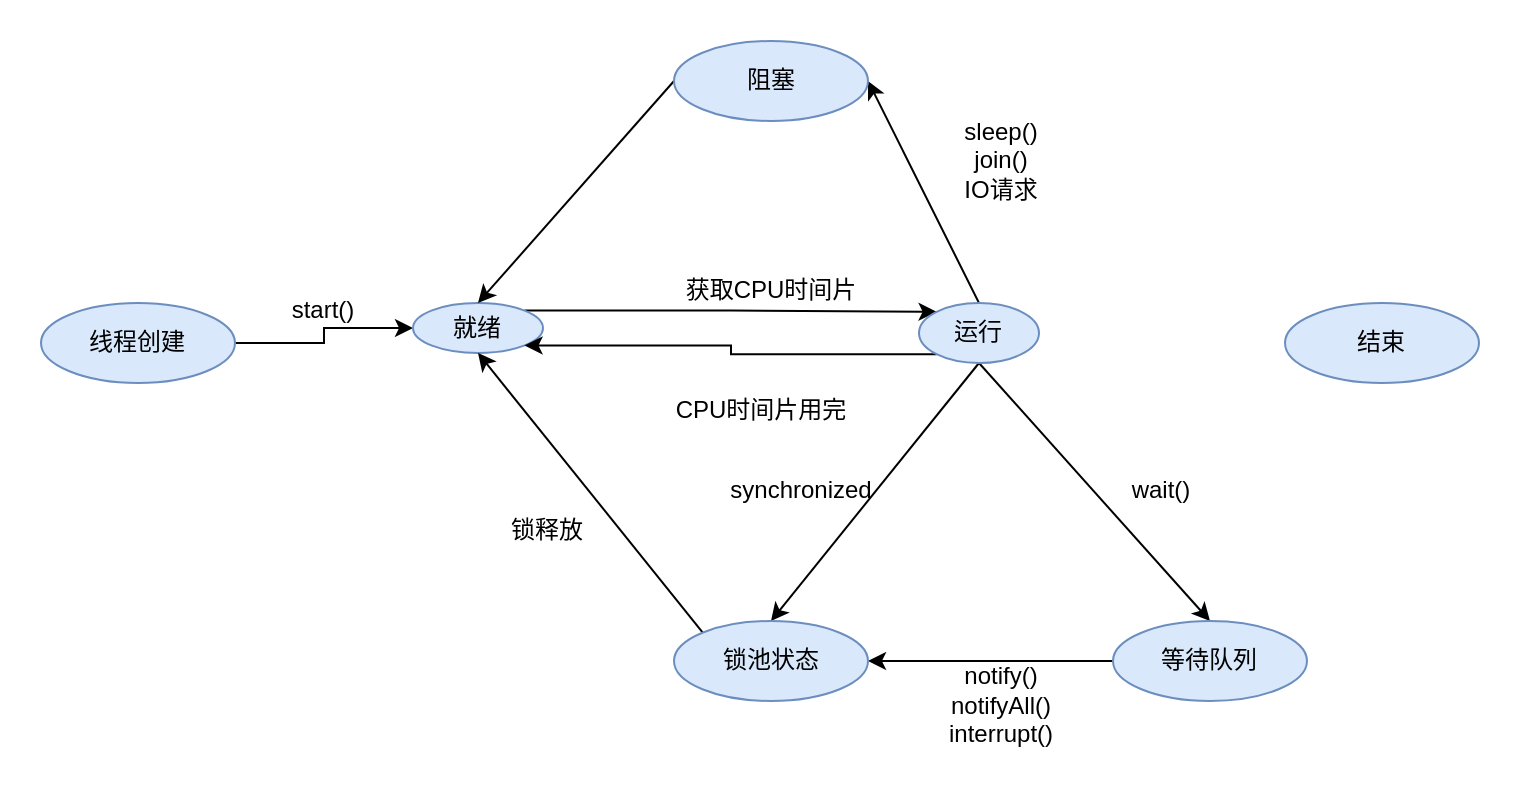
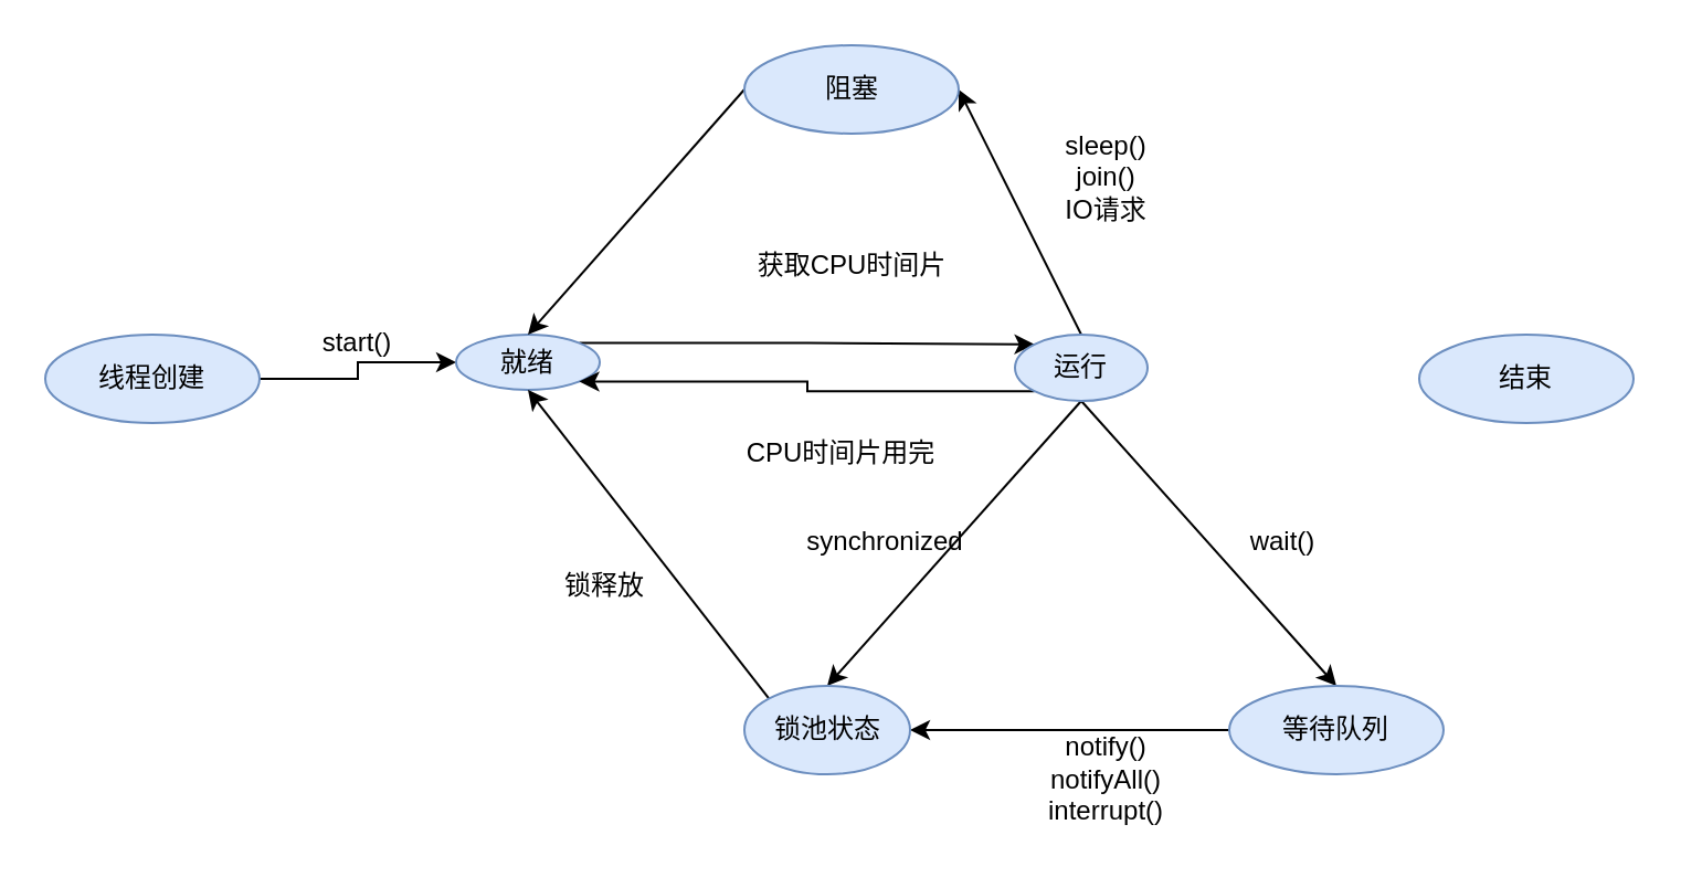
- <mxCell id="15" value="&lt;div&gt;获取CPU时间片&lt;/div&gt;" style="text;html=1;align=center;verticalAlign=middle;resizable=0;points=[];autosize=1;strokeColor=none;fillColor=none;" vertex="1" parent="1"><mxGeometry x="330" y="130" width="110" height="30" as="geometry" /></mxCell>
+ <mxCell id="15" value="&lt;div&gt;获取CPU时间片&lt;/div&gt;" style="text;html=1;align=center;verticalAlign=middle;resizable=0;points=[];autosize=1;strokeColor=none;fillColor=none;" vertex="1" parent="1"><mxGeometry x="330" y="105" width="110" height="30" as="geometry" /></mxCell>
- <mxCell id="21" value="锁池状态" style="ellipse;whiteSpace=wrap;html=1;fillColor=#dae8fc;strokeColor=#6c8ebf;" vertex="1" parent="1"><mxGeometry x="336.5" y="310" width="97" height="40" as="geometry" /></mxCell>
+ <mxCell id="21" value="锁池状态" style="ellipse;whiteSpace=wrap;html=1;fillColor=#dae8fc;strokeColor=#6c8ebf;" vertex="1" parent="1"><mxGeometry x="336.5" y="310" width="75" height="40" as="geometry" /></mxCell>
